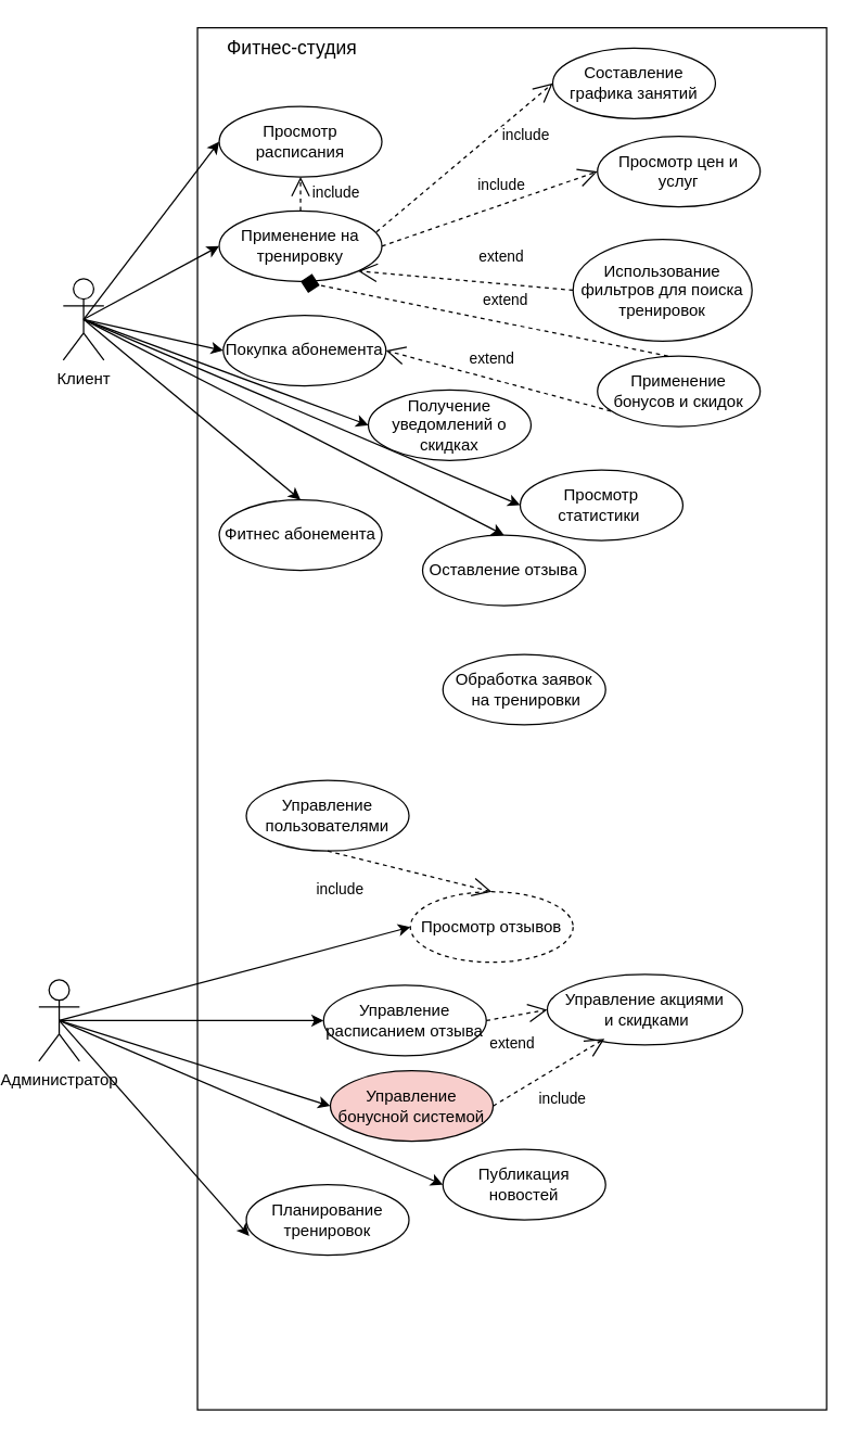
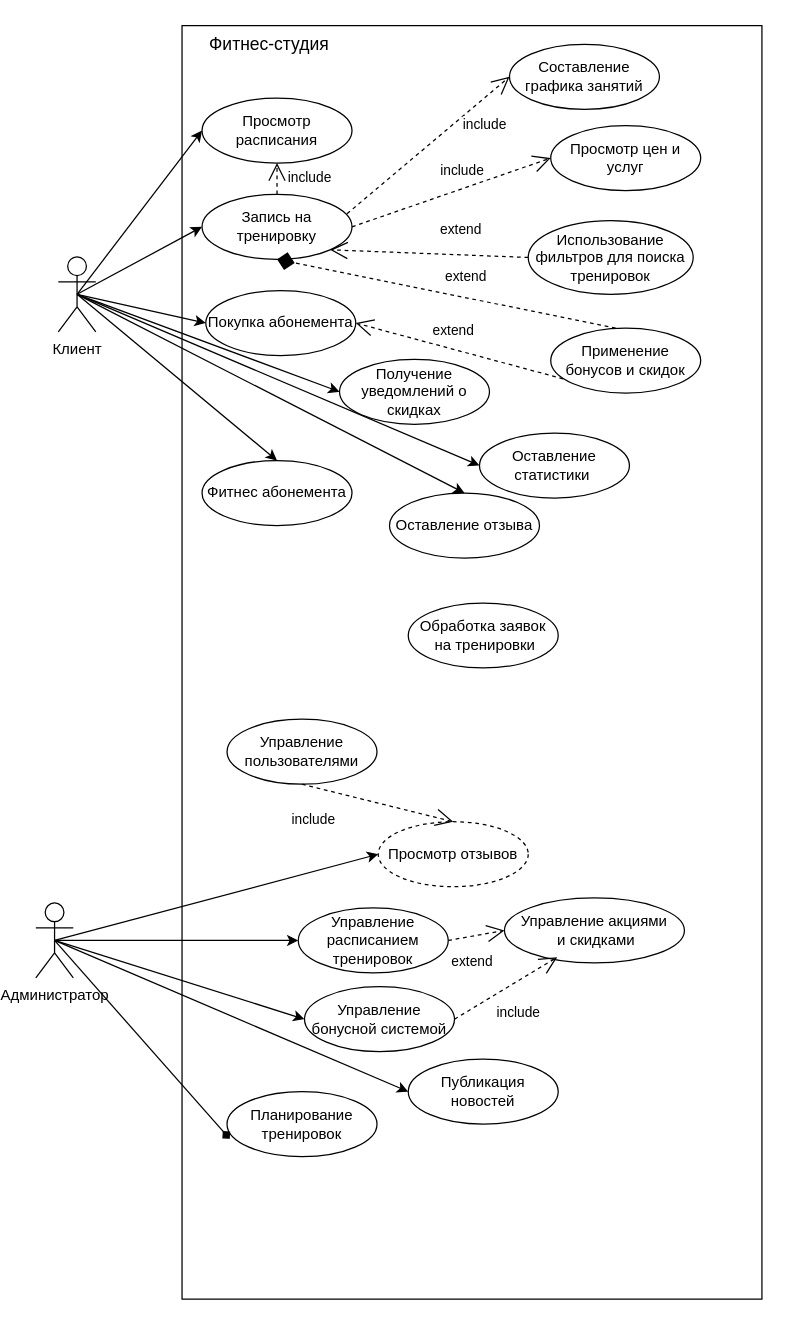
- <mxCell id="6" value="Применение на тренировку" style="ellipse;whiteSpace=wrap;html=1;" parent="1" vertex="1"><mxGeometry x="153" y="155" width="120" height="52" as="geometry" /></mxCell>
+ <mxCell id="6" value="Запись на тренировку" style="ellipse;whiteSpace=wrap;html=1;" parent="1" vertex="1"><mxGeometry x="153" y="155" width="120" height="52" as="geometry" /></mxCell>
- <mxCell id="20" value="Использование фильтров для поиска тренировок" style="ellipse;whiteSpace=wrap;html=1;" parent="1" vertex="1"><mxGeometry x="414" y="176" width="132" height="75" as="geometry" /></mxCell>
+ <mxCell id="20" value="Использование фильтров для поиска тренировок" style="ellipse;whiteSpace=wrap;html=1;" parent="1" vertex="1"><mxGeometry x="414" y="176" width="132" height="59" as="geometry" /></mxCell>
- <mxCell id="25" value="Просмотр статистики&amp;nbsp;" style="ellipse;whiteSpace=wrap;html=1;" parent="1" vertex="1"><mxGeometry x="375" y="346" width="120" height="52" as="geometry" /></mxCell>
+ <mxCell id="25" value="Оставление статистики&amp;nbsp;" style="ellipse;whiteSpace=wrap;html=1;" parent="1" vertex="1"><mxGeometry x="375" y="346" width="120" height="52" as="geometry" /></mxCell>
- <mxCell id="5" value="Управление расписанием отзыва" style="ellipse;whiteSpace=wrap;html=1;" parent="1" vertex="1"><mxGeometry x="230" y="726" width="120" height="52" as="geometry" /></mxCell>
+ <mxCell id="5" value="Управление расписанием тренировок" style="ellipse;whiteSpace=wrap;html=1;" parent="1" vertex="1"><mxGeometry x="230" y="726" width="120" height="52" as="geometry" /></mxCell>
- <mxCell id="30" value="Управление бонусной системой" style="ellipse;whiteSpace=wrap;html=1;fillColor=#f8cecc;" parent="1" vertex="1"><mxGeometry x="235" y="789" width="120" height="52" as="geometry" /></mxCell>
+ <mxCell id="30" value="Управление бонусной системой" style="ellipse;whiteSpace=wrap;html=1;" parent="1" vertex="1"><mxGeometry x="235" y="789" width="120" height="52" as="geometry" /></mxCell>
- <mxCell id="47" style="edgeStyle=none;rounded=0;orthogonalLoop=1;jettySize=auto;html=1;exitX=0.5;exitY=0.5;exitDx=0;exitDy=0;exitPerimeter=0;entryX=0.018;entryY=0.727;entryDx=0;entryDy=0;entryPerimeter=0;" edge="1" parent="1" source="37" target="46"><mxGeometry relative="1" as="geometry" /></mxCell>
+ <mxCell id="47" style="edgeStyle=none;rounded=0;orthogonalLoop=1;jettySize=auto;html=1;exitX=0.5;exitY=0.5;exitDx=0;exitDy=0;exitPerimeter=0;entryX=0.018;entryY=0.727;entryDx=0;entryDy=0;entryPerimeter=0;endArrow=diamond;" edge="1" parent="1" source="37" target="46"><mxGeometry relative="1" as="geometry" /></mxCell>
